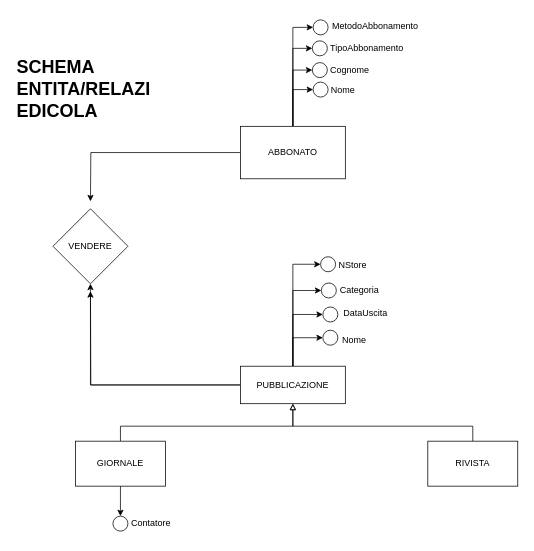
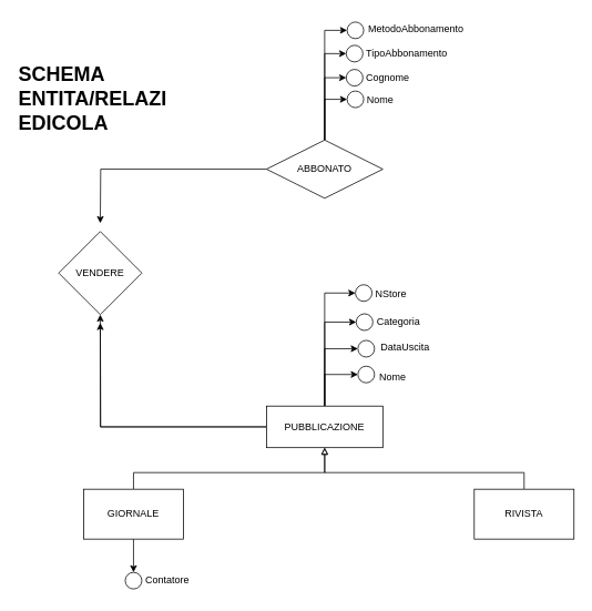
- <mxCell id="7" value="ABBONATO" style="rounded=0;whiteSpace=wrap;html=1;" vertex="1" parent="1"><mxGeometry x="320" y="168" width="140" height="70" as="geometry" /></mxCell>
+ <mxCell id="7" value="ABBONATO" style="rhombus;whiteSpace=wrap;html=1;" vertex="1" parent="1"><mxGeometry x="320" y="168" width="140" height="70" as="geometry" /></mxCell>
